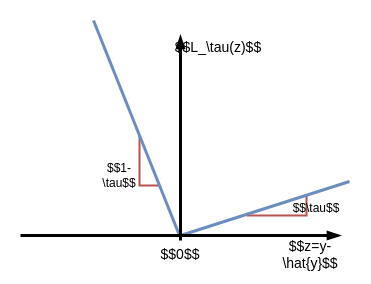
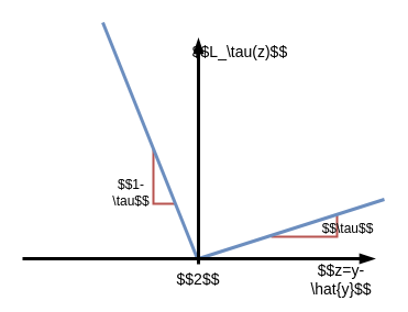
- <mxCell id="6" value="&lt;font style=&quot;font-size: 14px;&quot;&gt;$$0$$&lt;/font&gt;" style="text;html=1;align=center;verticalAlign=middle;whiteSpace=wrap;rounded=0;" parent="1" vertex="1"><mxGeometry x="170" y="246" width="20" height="16" as="geometry" /></mxCell>
+ <mxCell id="6" value="&lt;font style=&quot;font-size: 14px;&quot;&gt;$$2$$&lt;/font&gt;" style="text;html=1;align=center;verticalAlign=middle;whiteSpace=wrap;rounded=0;" parent="1" vertex="1"><mxGeometry x="170" y="246" width="20" height="16" as="geometry" /></mxCell>
